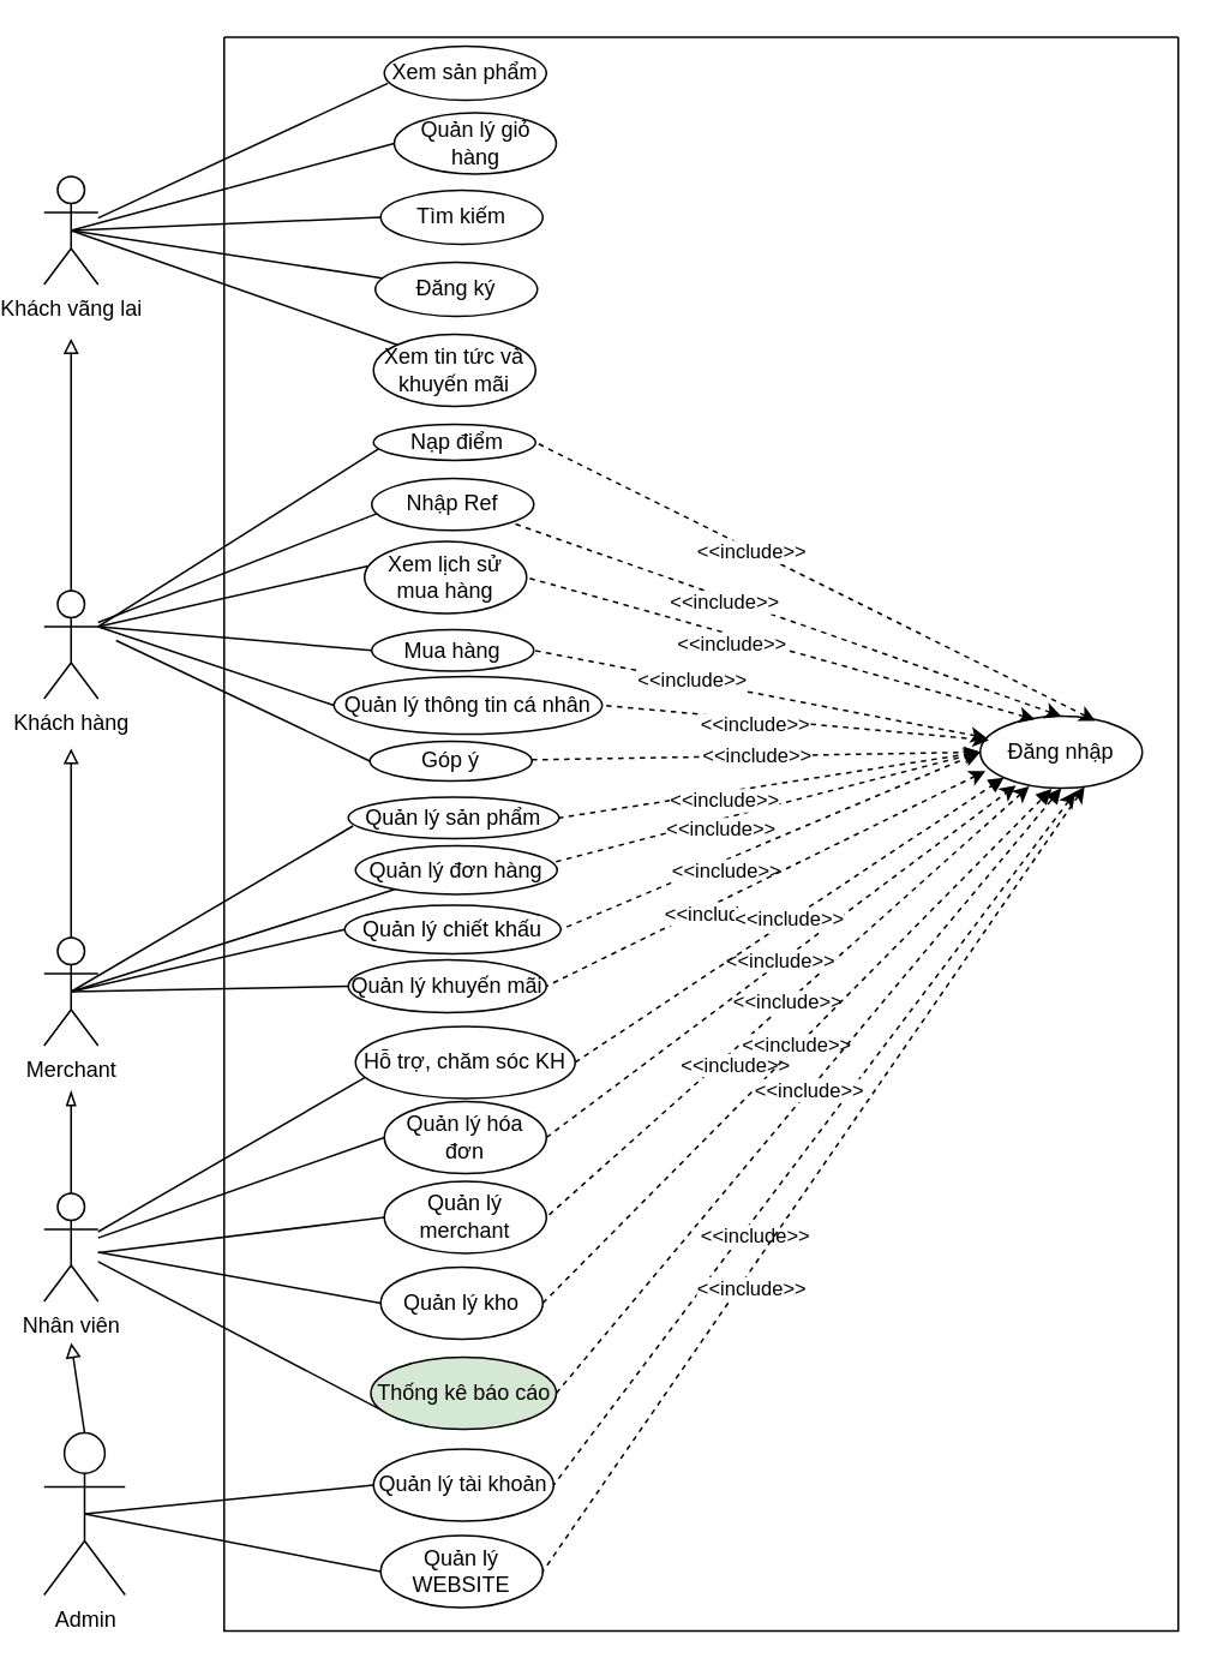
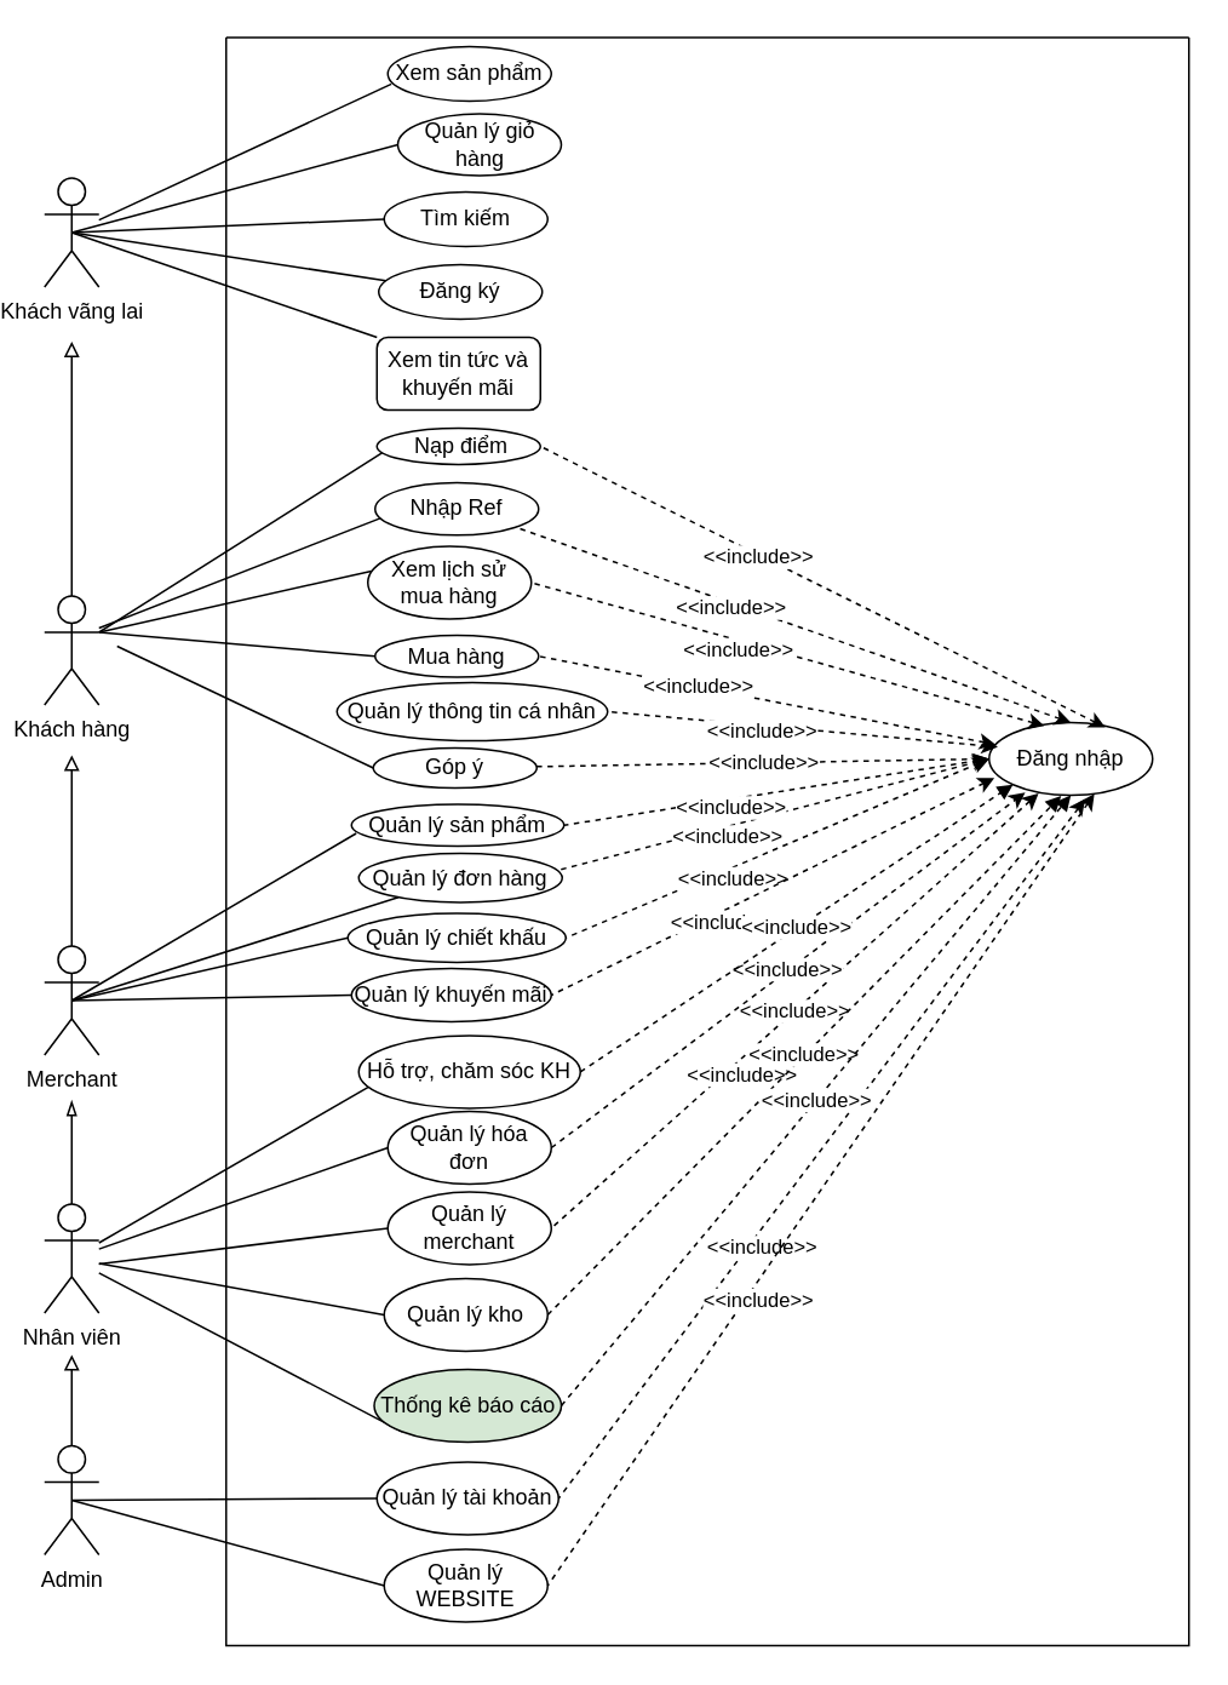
- <mxCell id="40" value="Xem tin tức và khuyến mãi" style="ellipse;whiteSpace=wrap;html=1;" parent="1" vertex="1"><mxGeometry x="203" y="185" width="90" height="40" as="geometry" /></mxCell>
+ <mxCell id="40" value="Xem tin tức và khuyến mãi" style="whiteSpace=wrap;html=1;rounded=1;" parent="1" vertex="1"><mxGeometry x="203" y="185" width="90" height="40" as="geometry" /></mxCell>
- <mxCell id="24" value="" style="endArrow=none;html=1;exitX=1;exitY=0.333;exitDx=0;exitDy=0;exitPerimeter=0;entryX=0;entryY=0.5;entryDx=0;entryDy=0;" parent="1" source="5" target="23" edge="1"><mxGeometry width="50" height="50" relative="1" as="geometry"><mxPoint x="150" y="477.35" as="sourcePoint" /><mxPoint x="200" y="427.35" as="targetPoint" /></mxGeometry></mxCell>
- <mxCell id="13" value="Admin" style="shape=umlActor;verticalLabelPosition=bottom;verticalAlign=top;html=1;outlineConnect=0;" parent="1" vertex="1"><mxGeometry x="20" y="795" width="45" height="90" as="geometry" /></mxCell>
+ <mxCell id="13" value="Admin" style="shape=umlActor;verticalLabelPosition=bottom;verticalAlign=top;html=1;outlineConnect=0;" parent="1" vertex="1"><mxGeometry x="20" y="795" width="30" height="60" as="geometry" /></mxCell>
